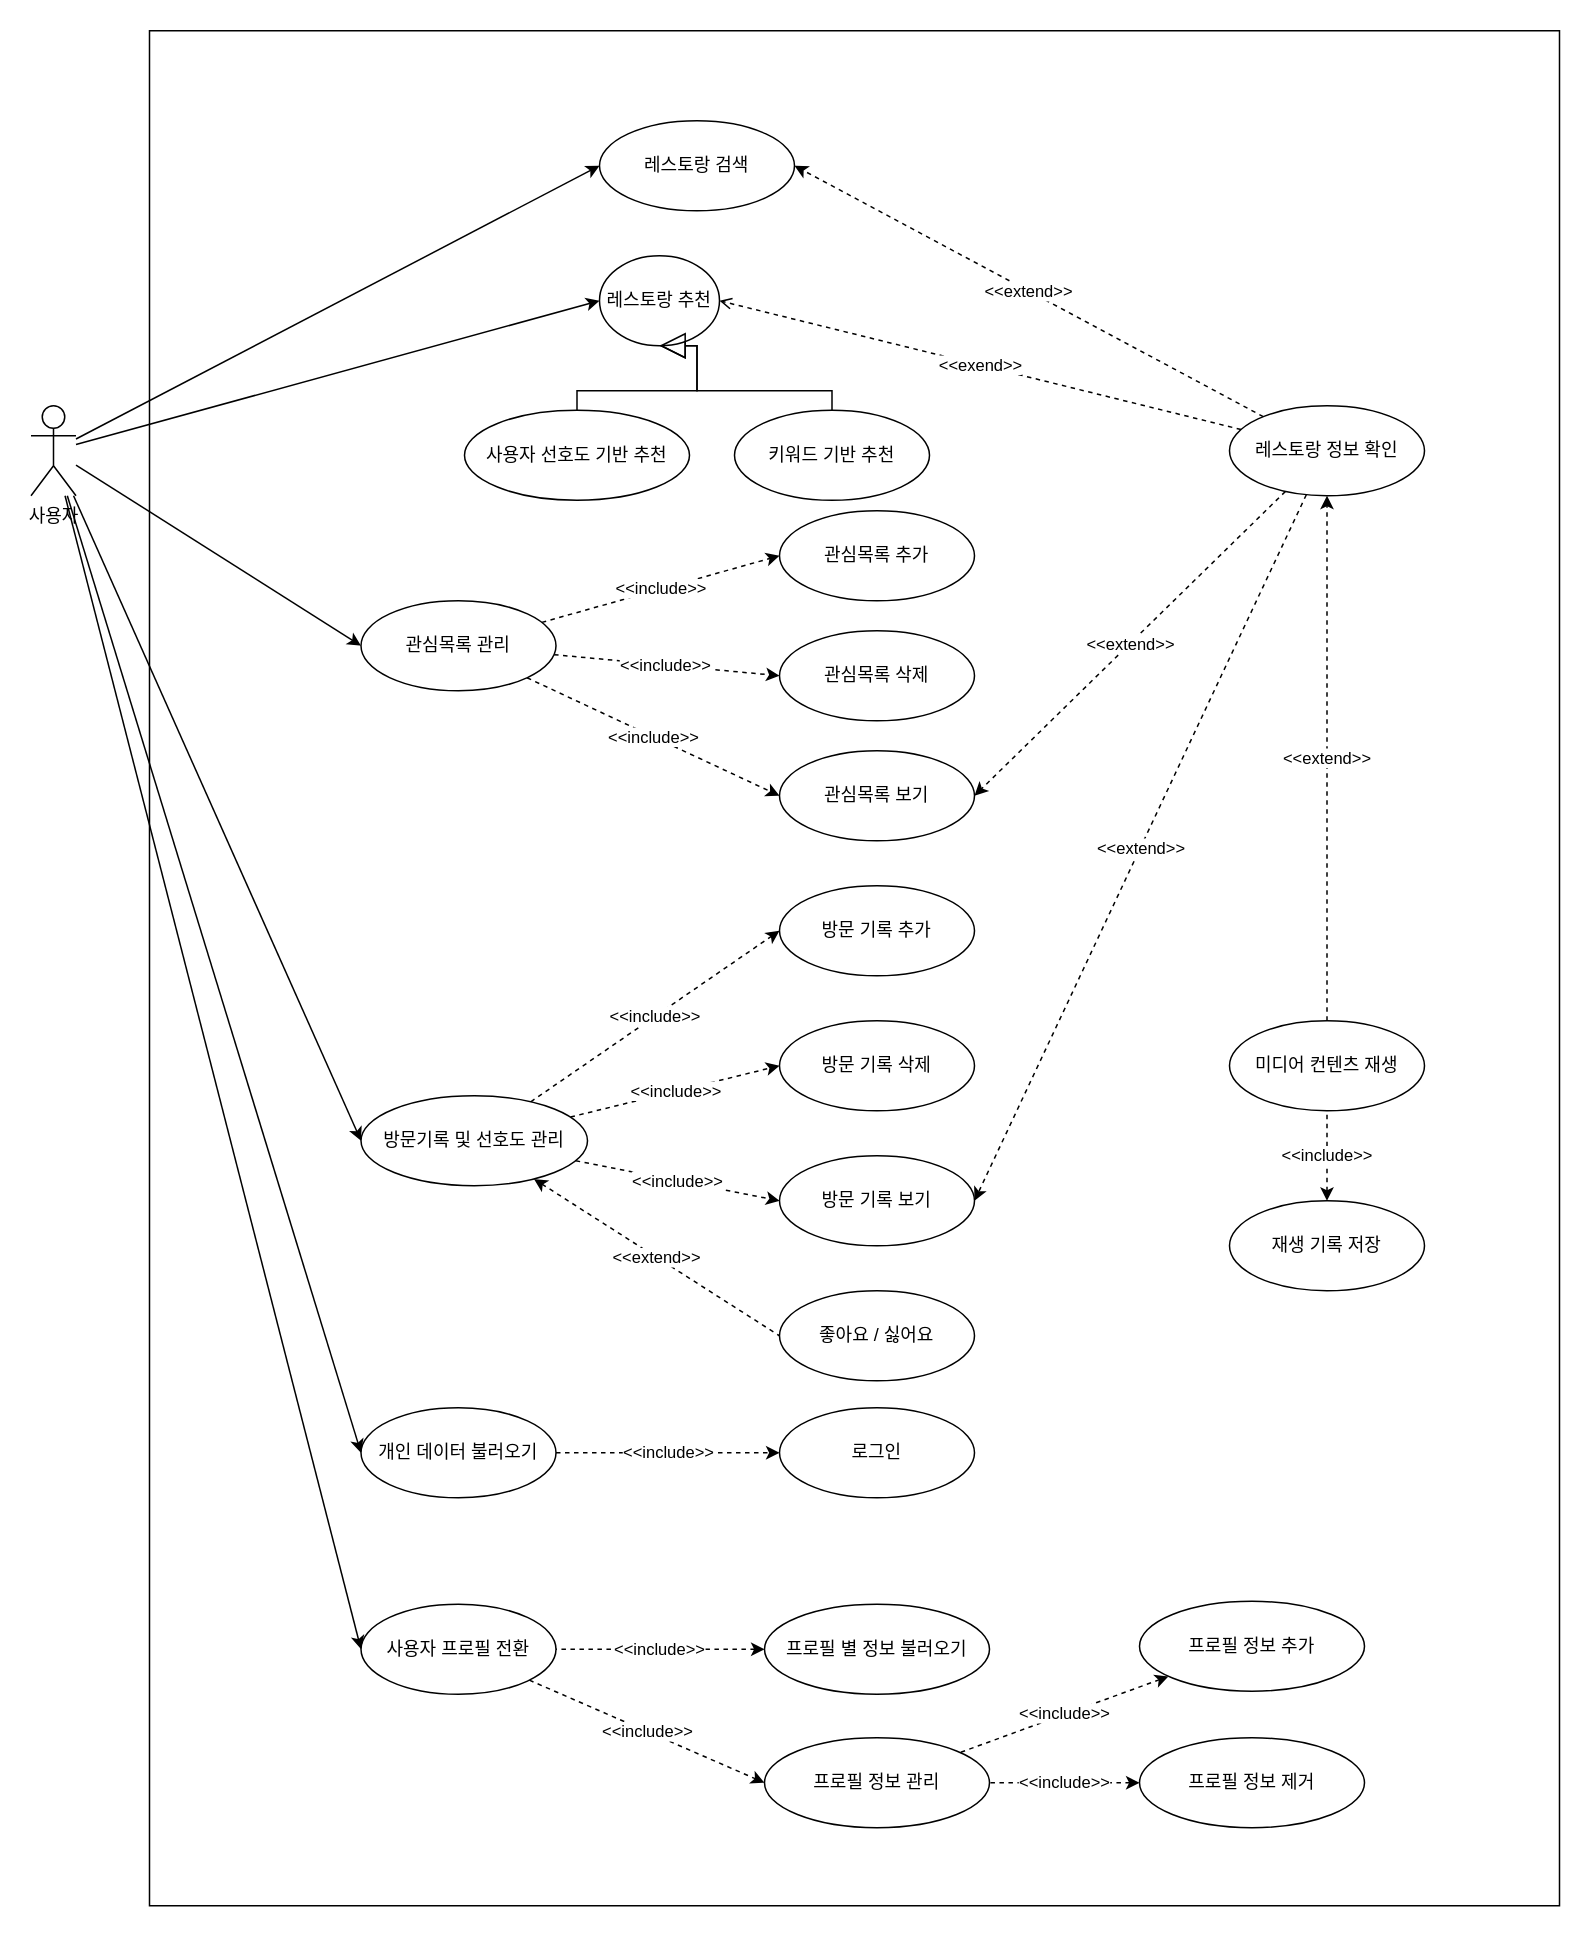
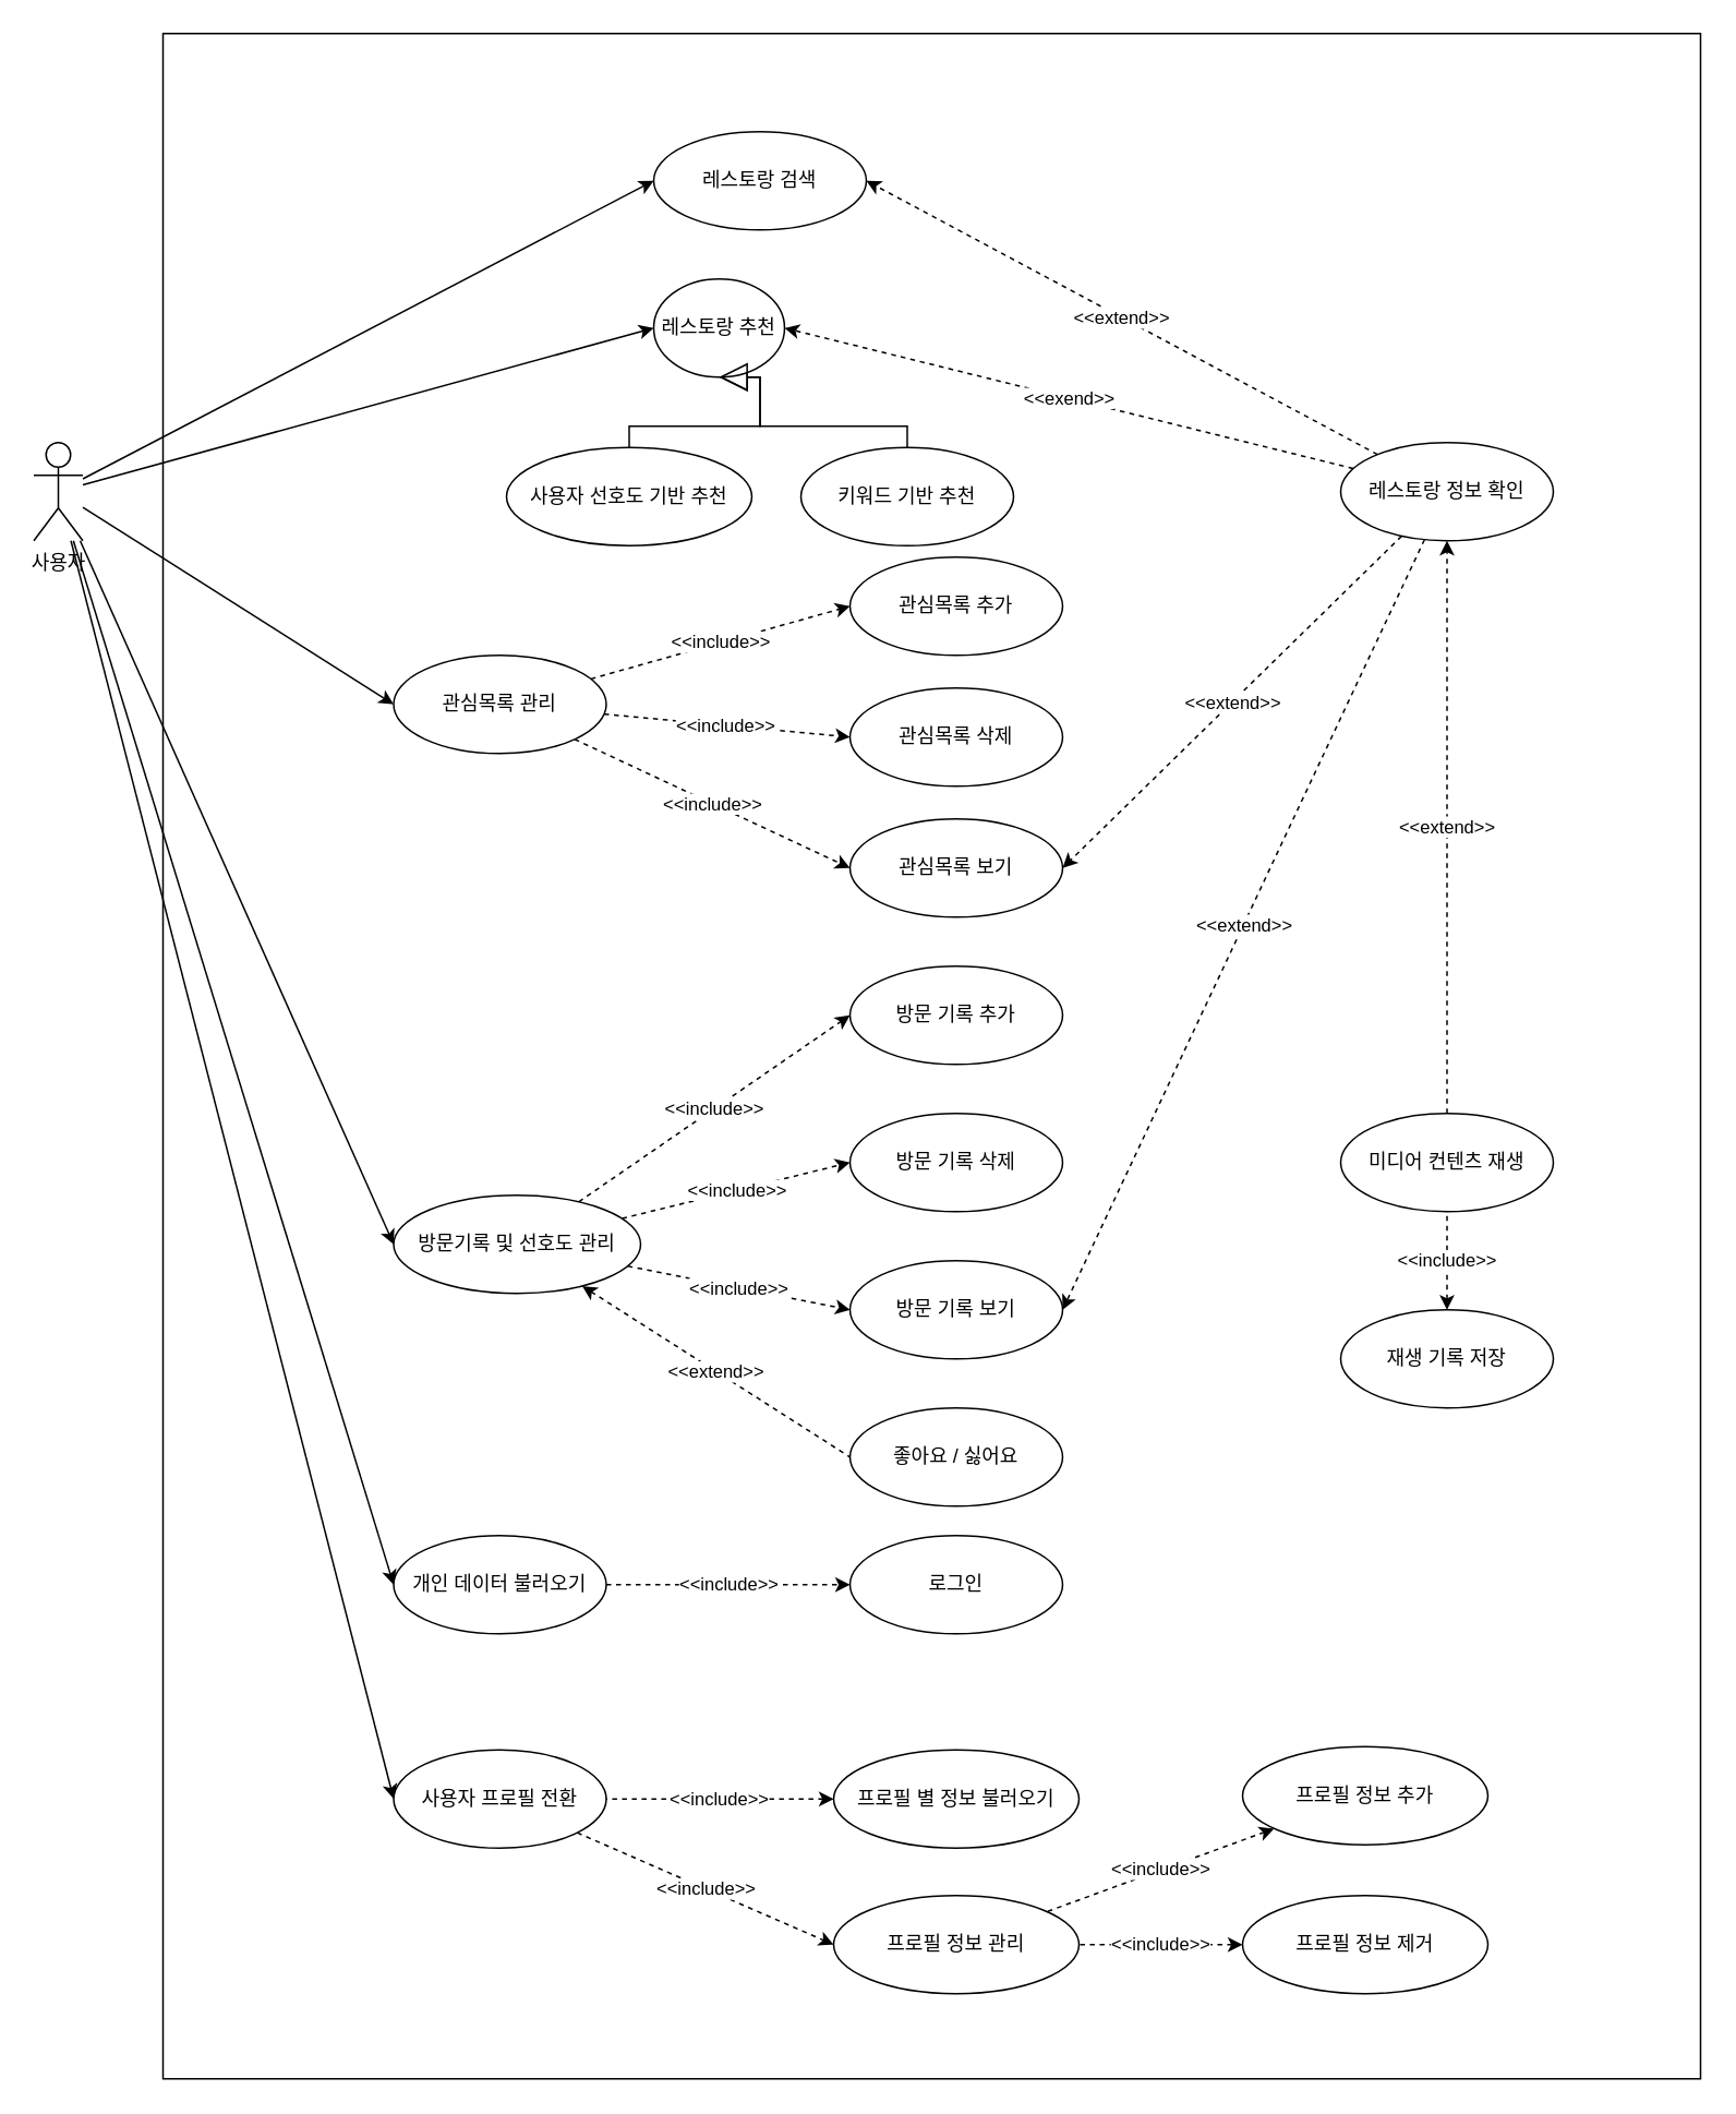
- <mxCell id="7" value="&amp;lt;&amp;lt;exend&amp;gt;&amp;gt;" style="rounded=0;orthogonalLoop=1;jettySize=auto;html=1;entryX=1;entryY=0.5;entryDx=0;entryDy=0;dashed=1;endArrow=open;" edge="1" parent="1" source="8" target="26"><mxGeometry relative="1" as="geometry" /></mxCell>
+ <mxCell id="7" value="&amp;lt;&amp;lt;exend&amp;gt;&amp;gt;" style="rounded=0;orthogonalLoop=1;jettySize=auto;html=1;entryX=1;entryY=0.5;entryDx=0;entryDy=0;dashed=1;" edge="1" parent="1" source="8" target="26"><mxGeometry relative="1" as="geometry" /></mxCell>
